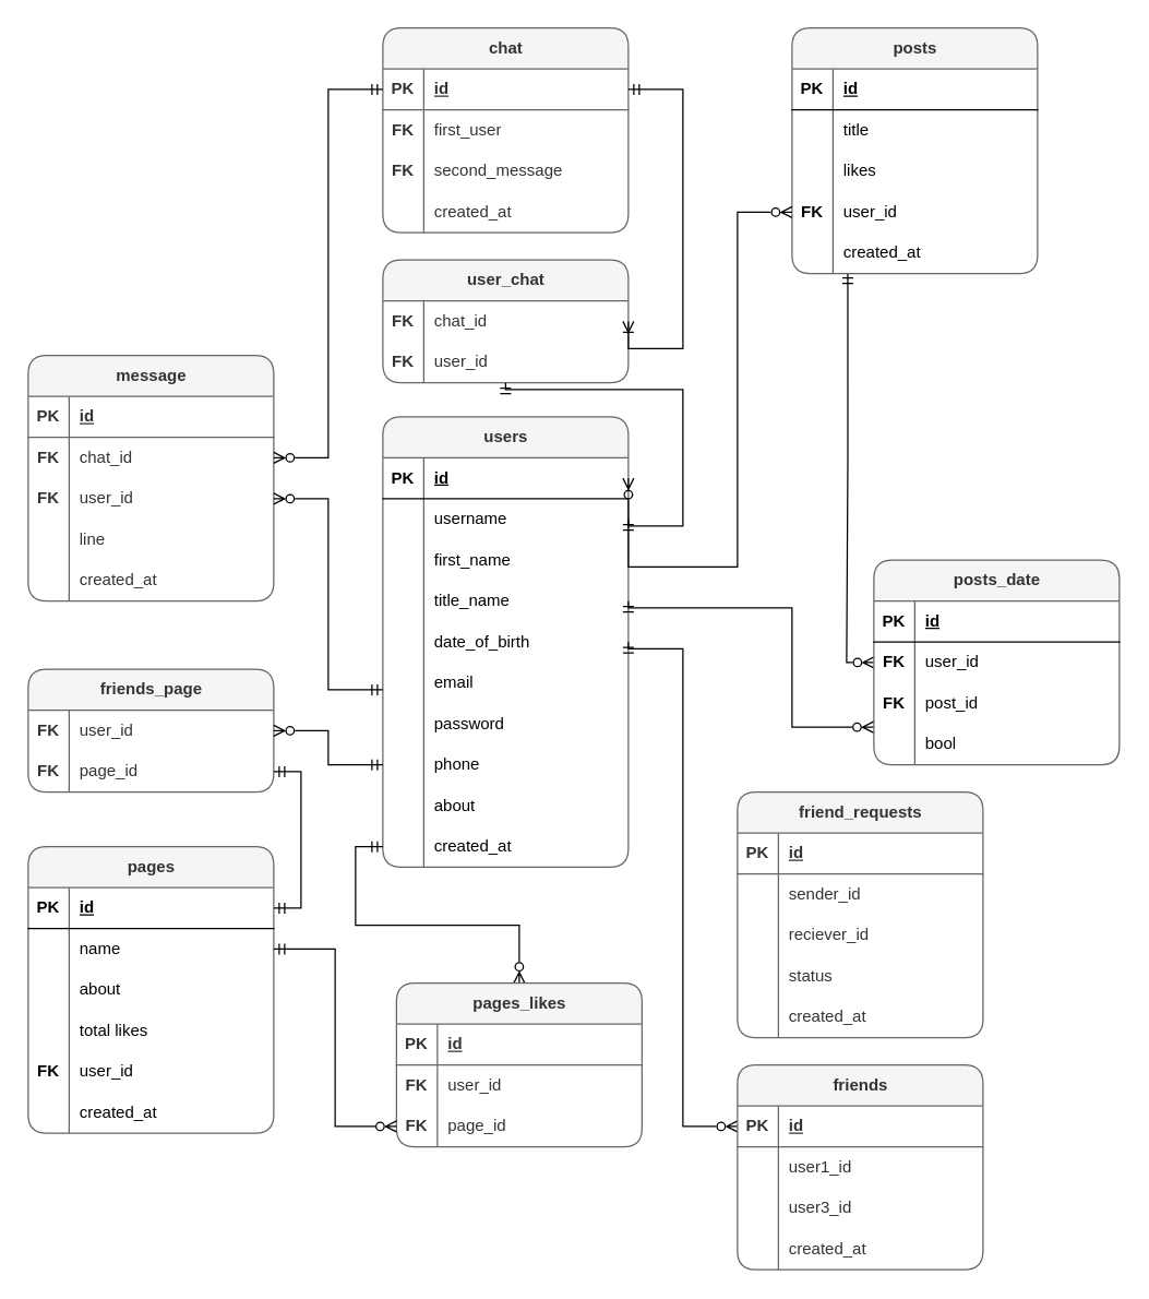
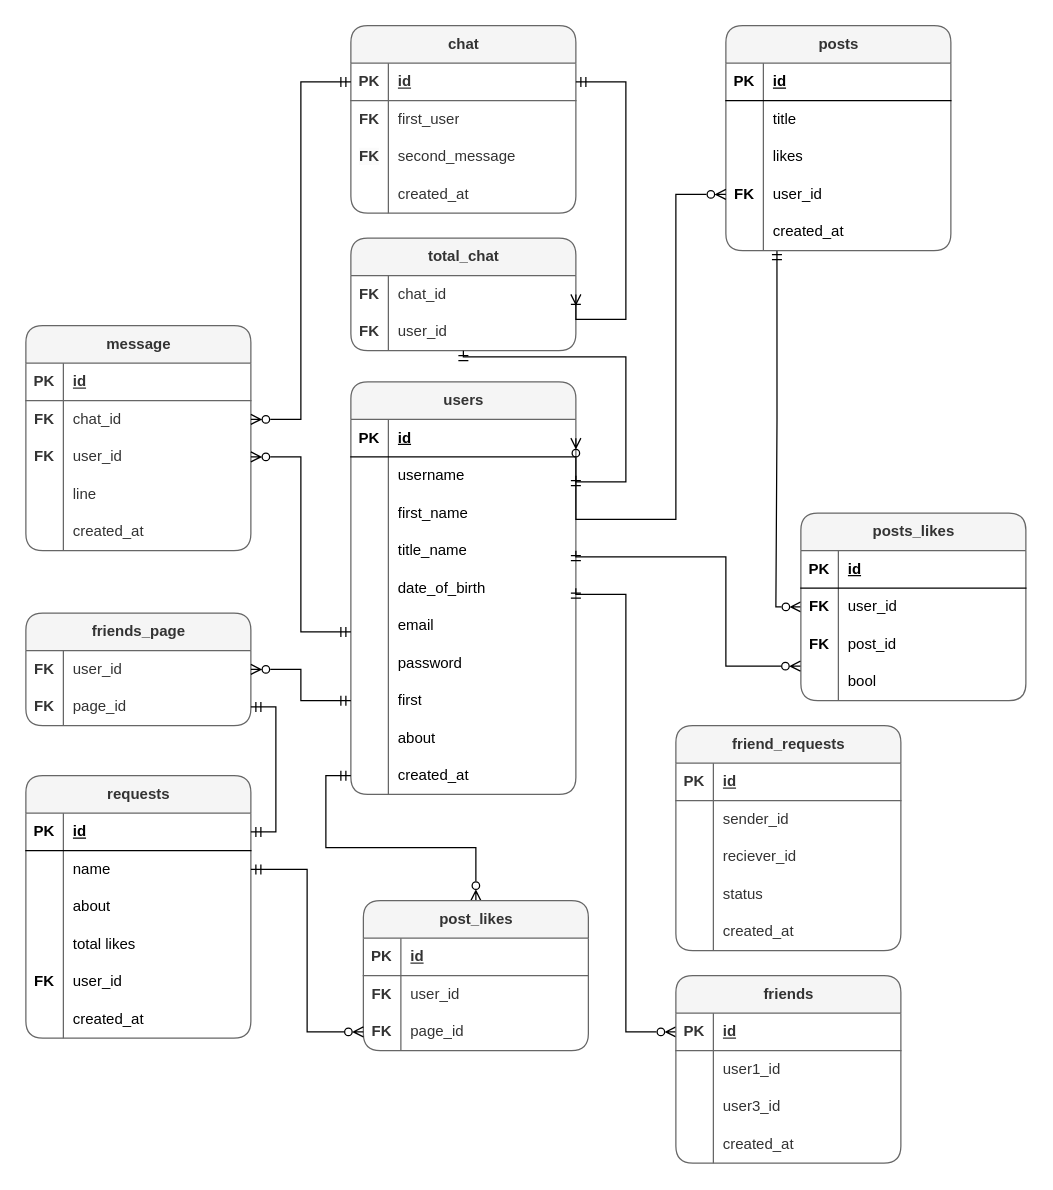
- <mxCell id="79" value="user_chat" style="shape=table;startSize=30;container=1;collapsible=1;childLayout=tableLayout;fixedRows=1;rowLines=0;fontStyle=1;align=center;resizeLast=1;html=1;rounded=1;shadow=0;strokeColor=#666666;verticalAlign=middle;fontFamily=Helvetica;fontSize=12;fontColor=#333333;fillColor=#f5f5f5;swimlaneFillColor=default;movable=1;resizable=1;rotatable=1;deletable=1;editable=1;locked=0;connectable=1;" parent="1" vertex="1"><mxGeometry x="280" y="190" width="180" height="90" as="geometry" /></mxCell>
+ <mxCell id="79" value="total_chat" style="shape=table;startSize=30;container=1;collapsible=1;childLayout=tableLayout;fixedRows=1;rowLines=0;fontStyle=1;align=center;resizeLast=1;html=1;rounded=1;shadow=0;strokeColor=#666666;verticalAlign=middle;fontFamily=Helvetica;fontSize=12;fontColor=#333333;fillColor=#f5f5f5;swimlaneFillColor=default;movable=1;resizable=1;rotatable=1;deletable=1;editable=1;locked=0;connectable=1;" parent="1" vertex="1"><mxGeometry x="280" y="190" width="180" height="90" as="geometry" /></mxCell>
- <mxCell id="132" value="posts_date" style="shape=table;startSize=30;container=1;collapsible=1;childLayout=tableLayout;fixedRows=1;rowLines=0;fontStyle=1;align=center;resizeLast=1;html=1;swimlaneFillColor=default;shadow=0;rounded=1;fillColor=#f5f5f5;fontColor=#333333;strokeColor=#666666;" parent="1" vertex="1"><mxGeometry x="640" y="410" width="180" height="150" as="geometry" /></mxCell>
+ <mxCell id="132" value="posts_likes" style="shape=table;startSize=30;container=1;collapsible=1;childLayout=tableLayout;fixedRows=1;rowLines=0;fontStyle=1;align=center;resizeLast=1;html=1;swimlaneFillColor=default;shadow=0;rounded=1;fillColor=#f5f5f5;fontColor=#333333;strokeColor=#666666;" parent="1" vertex="1"><mxGeometry x="640" y="410" width="180" height="150" as="geometry" /></mxCell>
- <mxCell id="26" value="phone" style="shape=partialRectangle;connectable=0;fillColor=none;top=0;left=0;bottom=0;right=0;align=left;spacingLeft=6;overflow=hidden;whiteSpace=wrap;html=1;" parent="24" vertex="1"><mxGeometry x="30" width="150" height="30" as="geometry"><mxRectangle width="150" height="30" as="alternateBounds" /></mxGeometry></mxCell>
+ <mxCell id="26" value="first" style="shape=partialRectangle;connectable=0;fillColor=none;top=0;left=0;bottom=0;right=0;align=left;spacingLeft=6;overflow=hidden;whiteSpace=wrap;html=1;" parent="24" vertex="1"><mxGeometry x="30" width="150" height="30" as="geometry"><mxRectangle width="150" height="30" as="alternateBounds" /></mxGeometry></mxCell>
- <mxCell id="92" value="pages" style="shape=table;startSize=30;container=1;collapsible=1;childLayout=tableLayout;fixedRows=1;rowLines=0;fontStyle=1;align=center;resizeLast=1;html=1;fillColor=#f5f5f5;fontColor=#333333;strokeColor=#666666;swimlaneFillColor=default;rounded=1;" parent="1" vertex="1"><mxGeometry x="20" y="620" width="180" height="210" as="geometry" /></mxCell>
+ <mxCell id="92" value="requests" style="shape=table;startSize=30;container=1;collapsible=1;childLayout=tableLayout;fixedRows=1;rowLines=0;fontStyle=1;align=center;resizeLast=1;html=1;fillColor=#f5f5f5;fontColor=#333333;strokeColor=#666666;swimlaneFillColor=default;rounded=1;" parent="1" vertex="1"><mxGeometry x="20" y="620" width="180" height="210" as="geometry" /></mxCell>
- <mxCell id="112" value="pages_likes" style="shape=table;startSize=30;container=1;collapsible=1;childLayout=tableLayout;fixedRows=1;rowLines=0;fontStyle=1;align=center;resizeLast=1;html=1;rounded=1;shadow=0;strokeColor=#666666;verticalAlign=middle;fontFamily=Helvetica;fontSize=12;fontColor=#333333;fillColor=#f5f5f5;swimlaneFillColor=default;" parent="1" vertex="1"><mxGeometry x="290" y="720" width="180" height="120" as="geometry" /></mxCell>
+ <mxCell id="112" value="post_likes" style="shape=table;startSize=30;container=1;collapsible=1;childLayout=tableLayout;fixedRows=1;rowLines=0;fontStyle=1;align=center;resizeLast=1;html=1;rounded=1;shadow=0;strokeColor=#666666;verticalAlign=middle;fontFamily=Helvetica;fontSize=12;fontColor=#333333;fillColor=#f5f5f5;swimlaneFillColor=default;" parent="1" vertex="1"><mxGeometry x="290" y="720" width="180" height="120" as="geometry" /></mxCell>
